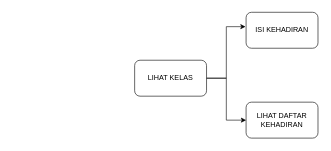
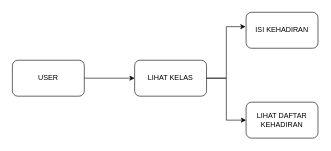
+ <mxCell id="3" value="USER" style="rounded=1;whiteSpace=wrap;html=1;" vertex="1" parent="1"><mxGeometry x="20" y="100" width="120" height="60" as="geometry" /></mxCell>
+ <mxCell id="2" style="edgeStyle=orthogonalEdgeStyle;rounded=0;orthogonalLoop=1;jettySize=auto;html=1;exitX=1;exitY=0.5;exitDx=0;exitDy=0;" edge="1" parent="1" source="3" target="5"><mxGeometry relative="1" as="geometry" /></mxCell>
